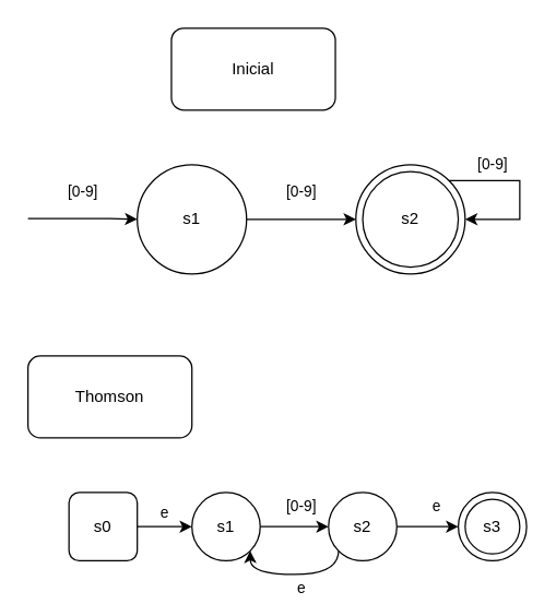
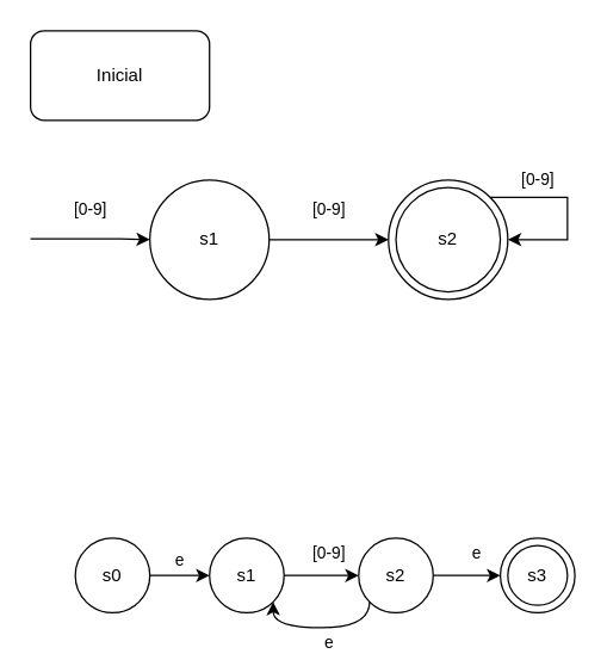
- <mxCell id="8" value="Inicial" style="rounded=1;whiteSpace=wrap;html=1;" vertex="1" parent="1"><mxGeometry x="125" y="20" width="120" height="60" as="geometry" /></mxCell>
+ <mxCell id="8" value="Inicial" style="rounded=1;whiteSpace=wrap;html=1;" vertex="1" parent="1"><mxGeometry x="20" y="20" width="120" height="60" as="geometry" /></mxCell>
- <mxCell id="9" value="Thomson" style="rounded=1;whiteSpace=wrap;html=1;" vertex="1" parent="1"><mxGeometry x="20" y="260" width="120" height="60" as="geometry" /></mxCell>
- <mxCell id="11" value="s0" style="whiteSpace=wrap;html=1;aspect=fixed;rounded=1;" vertex="1" parent="1"><mxGeometry x="50" y="360" width="50" height="50" as="geometry" /></mxCell>
+ <mxCell id="11" value="s0" style="ellipse;whiteSpace=wrap;html=1;aspect=fixed;" vertex="1" parent="1"><mxGeometry x="50" y="360" width="50" height="50" as="geometry" /></mxCell>
